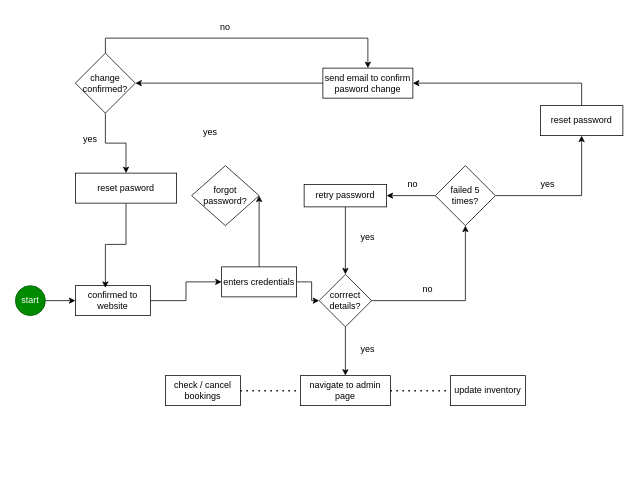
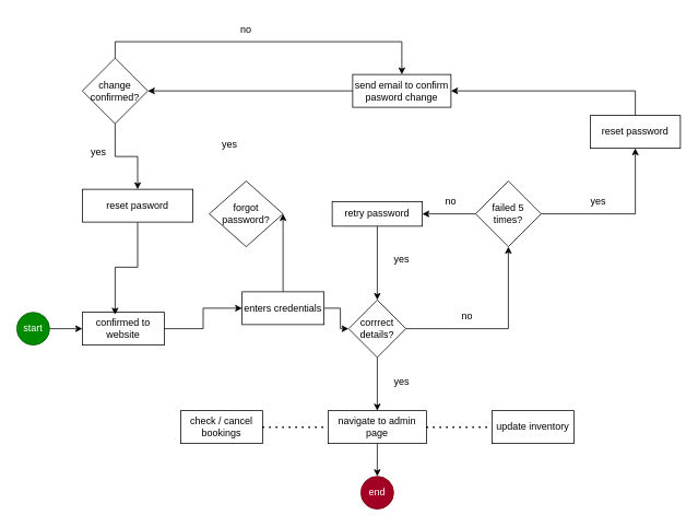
+ <mxCell id="24" value="" style="edgeStyle=orthogonalEdgeStyle;rounded=0;orthogonalLoop=1;jettySize=auto;html=1;" edge="1" parent="1" source="25" target="30"><mxGeometry relative="1" as="geometry" /></mxCell>
+ <mxCell id="30" value="end" style="ellipse;whiteSpace=wrap;html=1;rounded=0;fillColor=#a20025;fontColor=#ffffff;strokeColor=#6F0000;" vertex="1" parent="1"><mxGeometry x="440" y="580" width="40" height="40" as="geometry" /></mxCell>
